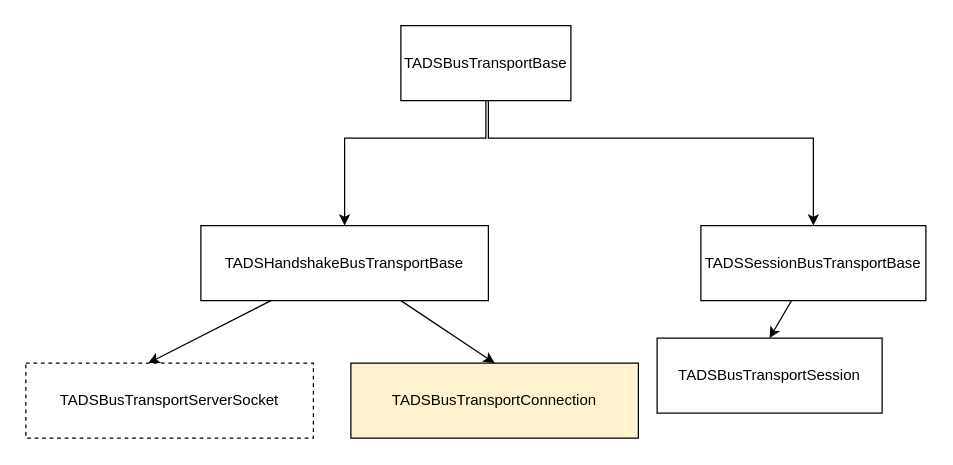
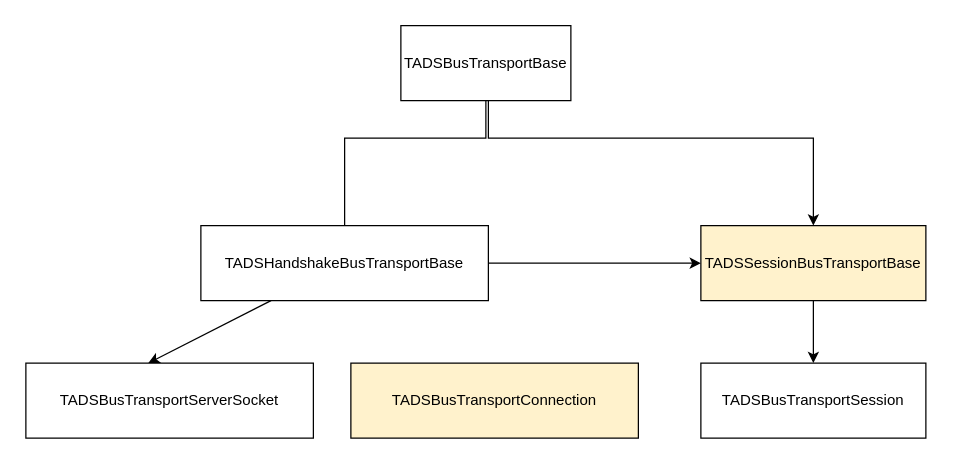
- <mxCell id="4" value="" style="endArrow=classic;html=1;rounded=0;exitX=0.5;exitY=1;exitDx=0;exitDy=0;entryX=0.5;entryY=0;entryDx=0;entryDy=0;" edge="1" parent="1" source="2" target="3"><mxGeometry width="50" height="50" relative="1" as="geometry"><mxPoint x="440" y="370" as="sourcePoint" /><mxPoint x="490" y="320" as="targetPoint" /><Array as="points"><mxPoint x="388" y="110" /><mxPoint x="275" y="110" /></Array></mxGeometry></mxCell>
+ <mxCell id="4" value="" style="endArrow=none;html=1;rounded=0;exitX=0.5;exitY=1;exitDx=0;exitDy=0;entryX=0.5;entryY=0;entryDx=0;entryDy=0;" edge="1" parent="1" source="2" target="3"><mxGeometry width="50" height="50" relative="1" as="geometry"><mxPoint x="440" y="370" as="sourcePoint" /><mxPoint x="490" y="320" as="targetPoint" /><Array as="points"><mxPoint x="388" y="110" /><mxPoint x="275" y="110" /></Array></mxGeometry></mxCell>
- <mxCell id="5" value="TADSSessionBusTransportBase" style="rounded=0;whiteSpace=wrap;html=1;" vertex="1" parent="1"><mxGeometry x="560" y="180" width="180" height="60" as="geometry" /></mxCell>
+ <mxCell id="5" value="TADSSessionBusTransportBase" style="rounded=0;whiteSpace=wrap;html=1;fillColor=#fff2cc;" vertex="1" parent="1"><mxGeometry x="560" y="180" width="180" height="60" as="geometry" /></mxCell>
- <mxCell id="11" value="" style="endArrow=classic;html=1;rounded=0;entryX=0.5;entryY=0;entryDx=0;entryDy=0;" edge="1" parent="1" source="3" target="7"><mxGeometry width="50" height="50" relative="1" as="geometry"><mxPoint x="268.97" y="243" as="sourcePoint" /><mxPoint x="120" y="290" as="targetPoint" /></mxGeometry></mxCell>
+ <mxCell id="11" value="" style="endArrow=classic;html=1;rounded=0;" edge="1" parent="1" source="3" target="5"><mxGeometry width="50" height="50" relative="1" as="geometry"><mxPoint x="268.97" y="243" as="sourcePoint" /><mxPoint x="120" y="290" as="targetPoint" /></mxGeometry></mxCell>
- <mxCell id="8" value="TADSBusTransportSession" style="rounded=0;whiteSpace=wrap;html=1;" vertex="1" parent="1"><mxGeometry x="525" y="270" width="180" height="60" as="geometry" /></mxCell>
+ <mxCell id="8" value="TADSBusTransportSession" style="rounded=0;whiteSpace=wrap;html=1;" vertex="1" parent="1"><mxGeometry x="560" y="290" width="180" height="60" as="geometry" /></mxCell>
- <mxCell id="9" value="TADSBusTransportServerSocket" style="rounded=0;whiteSpace=wrap;html=1;dashed=1;" vertex="1" parent="1"><mxGeometry x="20" y="290" width="230" height="60" as="geometry" /></mxCell>
+ <mxCell id="9" value="TADSBusTransportServerSocket" style="rounded=0;whiteSpace=wrap;html=1;" vertex="1" parent="1"><mxGeometry x="20" y="290" width="230" height="60" as="geometry" /></mxCell>
